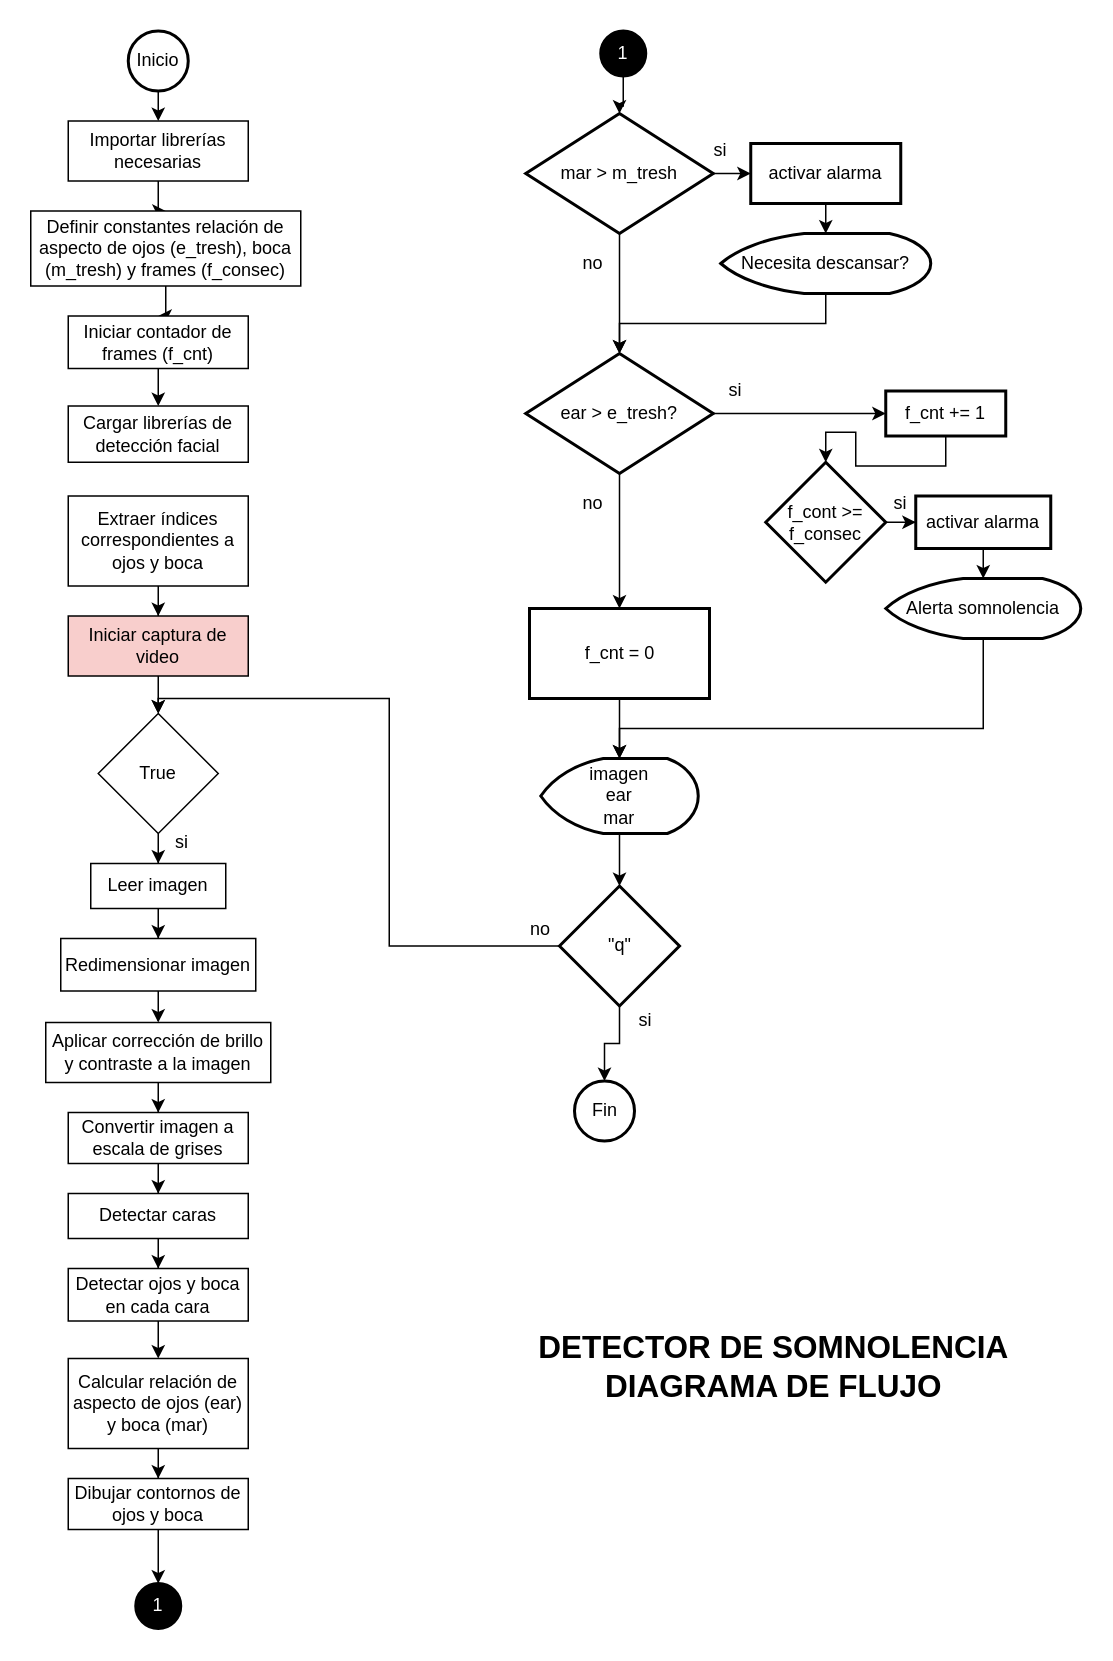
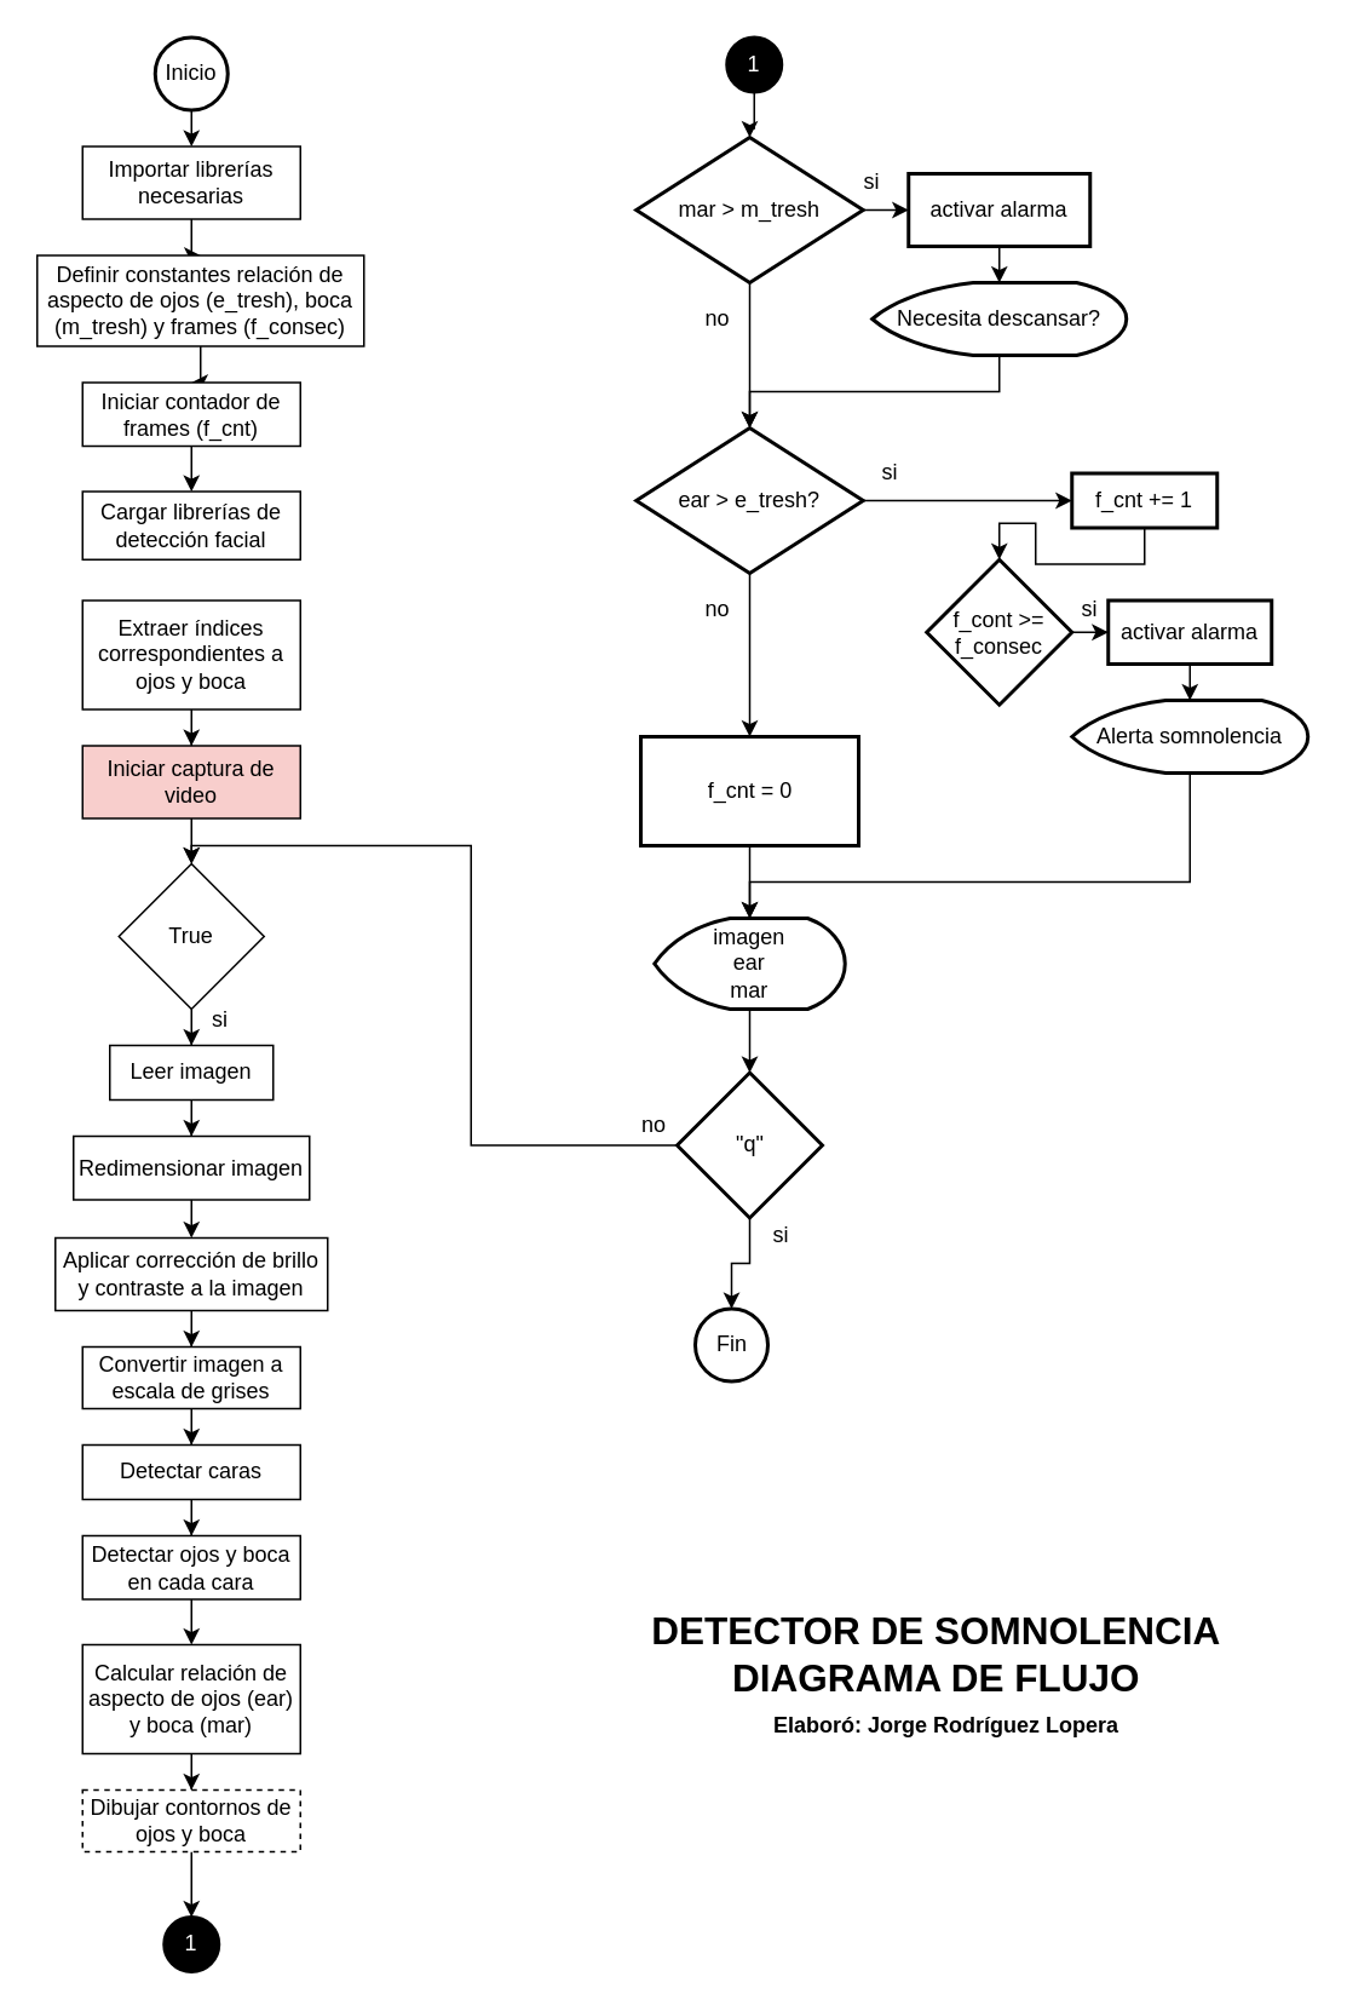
+ <mxCell id="71" value="&lt;font color=&quot;#000000&quot; style=&quot;font-size: 12px&quot;&gt;Elaboró: Jorge Rodríguez Lopera&lt;br style=&quot;font-size: 12px&quot;&gt;&lt;/font&gt;" style="text;html=1;strokeColor=none;fillColor=none;align=right;verticalAlign=middle;whiteSpace=wrap;rounded=0;fontColor=#fff;fontStyle=1;fontSize=12;" vertex="1" parent="1"><mxGeometry x="412.5" y="935" width="205" height="30" as="geometry" /></mxCell>
- <mxCell id="32" value="Dibujar contornos de ojos y boca" style="whiteSpace=wrap;html=1;rounded=0;" vertex="1" parent="1"><mxGeometry x="45" y="985" width="120" height="34" as="geometry" /></mxCell>
+ <mxCell id="32" value="Dibujar contornos de ojos y boca" style="whiteSpace=wrap;html=1;rounded=0;dashed=1;" vertex="1" parent="1"><mxGeometry x="45" y="985" width="120" height="34" as="geometry" /></mxCell>
